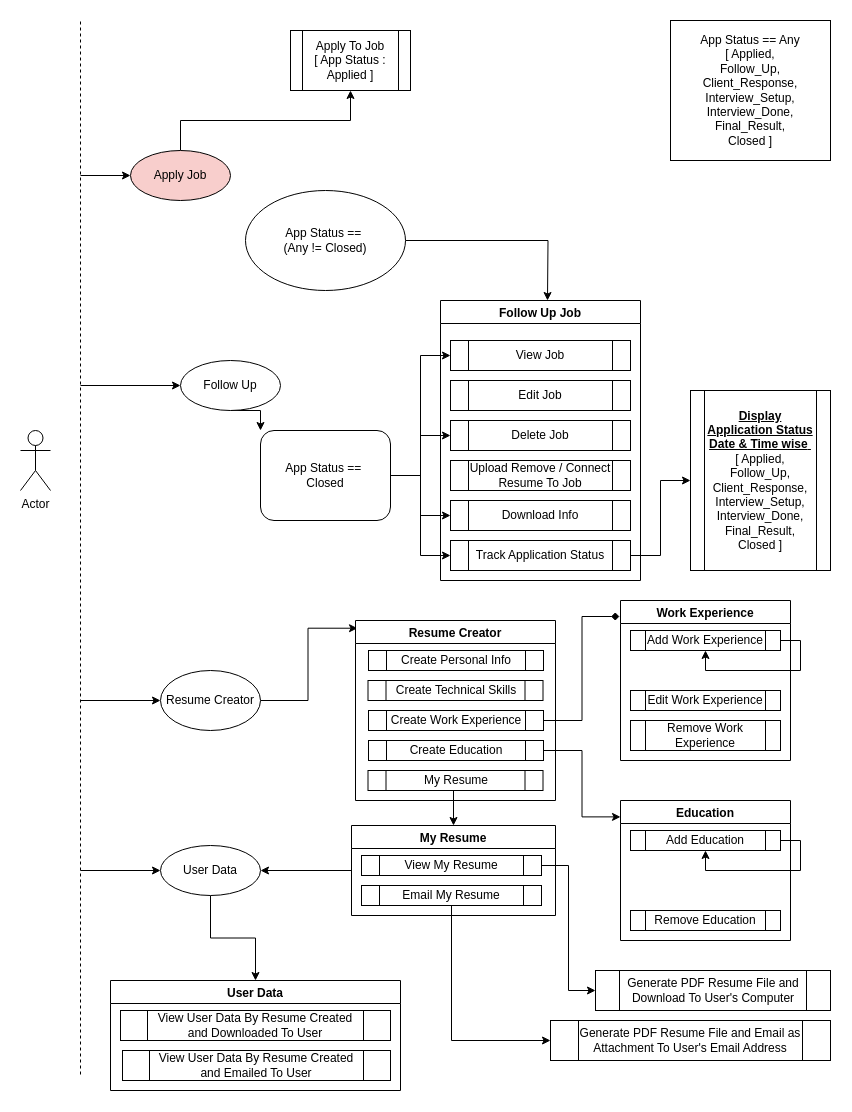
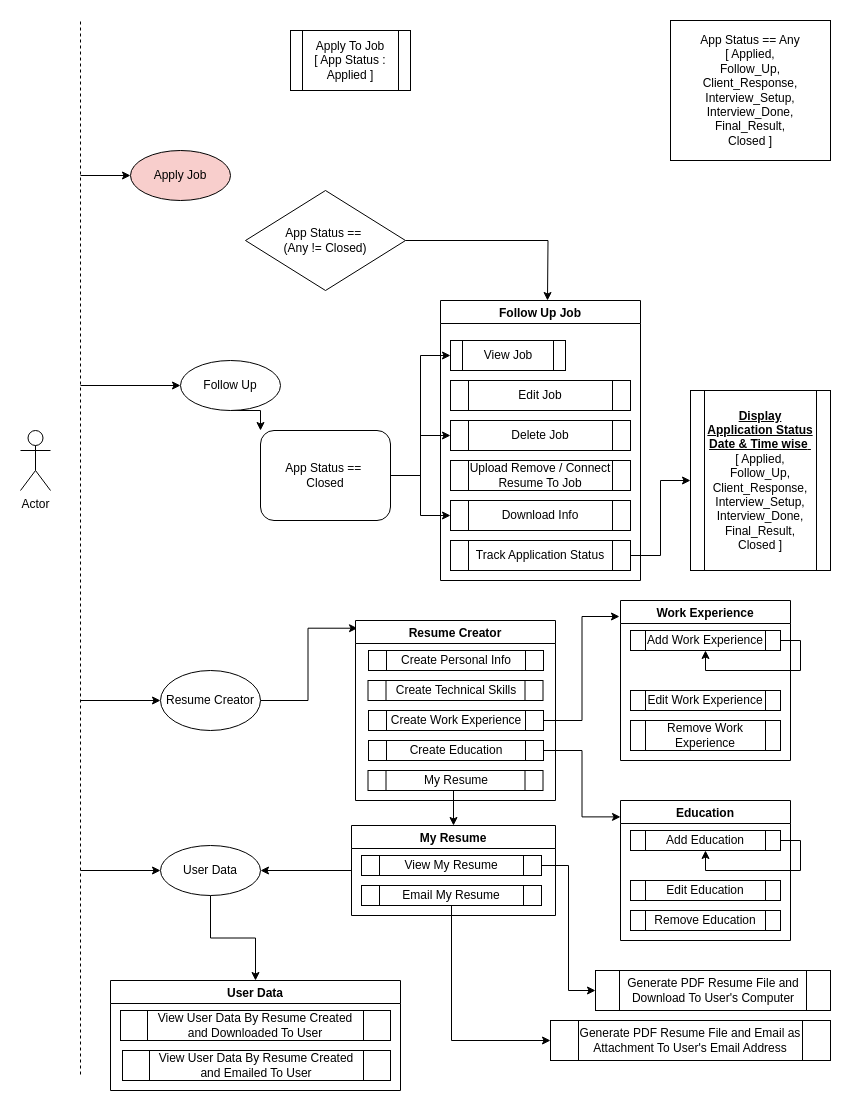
- <mxCell id="4" style="edgeStyle=orthogonalEdgeStyle;rounded=0;orthogonalLoop=1;jettySize=auto;html=1;exitX=0.5;exitY=0;exitDx=0;exitDy=0;" parent="1" source="5" target="12" edge="1"><mxGeometry relative="1" as="geometry" /></mxCell>
- <mxCell id="27" value="App Status ==&amp;nbsp;&lt;br&gt;(Any != Closed)" style="ellipse;whiteSpace=wrap;html=1;" parent="1" vertex="1"><mxGeometry x="245" y="190" width="160" height="100" as="geometry" /></mxCell>
+ <mxCell id="27" value="App Status ==&amp;nbsp;&lt;br&gt;(Any != Closed)" style="rhombus;whiteSpace=wrap;html=1;" parent="1" vertex="1"><mxGeometry x="245" y="190" width="160" height="100" as="geometry" /></mxCell>
- <mxCell id="14" value="View Job" style="shape=process;whiteSpace=wrap;html=1;backgroundOutline=1;" parent="13" vertex="1"><mxGeometry x="10" y="40" width="180" height="30" as="geometry" /></mxCell>
+ <mxCell id="14" value="View Job" style="shape=process;whiteSpace=wrap;html=1;backgroundOutline=1;" parent="13" vertex="1"><mxGeometry x="10" y="40" width="115" height="30" as="geometry" /></mxCell>
- <mxCell id="24" style="edgeStyle=orthogonalEdgeStyle;rounded=0;orthogonalLoop=1;jettySize=auto;html=1;exitX=1;exitY=0.5;exitDx=0;exitDy=0;entryX=0;entryY=0.5;entryDx=0;entryDy=0;" parent="1" source="25" target="19" edge="1"><mxGeometry relative="1" as="geometry" /></mxCell>
- <mxCell id="46" style="edgeStyle=orthogonalEdgeStyle;rounded=0;orthogonalLoop=1;jettySize=auto;html=1;exitX=1;exitY=0.5;exitDx=0;exitDy=0;entryX=-0.006;entryY=0.1;entryDx=0;entryDy=0;entryPerimeter=0;endArrow=diamond;" parent="1" source="33" target="36" edge="1"><mxGeometry relative="1" as="geometry" /></mxCell>
+ <mxCell id="46" style="edgeStyle=orthogonalEdgeStyle;rounded=0;orthogonalLoop=1;jettySize=auto;html=1;exitX=1;exitY=0.5;exitDx=0;exitDy=0;entryX=-0.006;entryY=0.1;entryDx=0;entryDy=0;entryPerimeter=0;" parent="1" source="33" target="36" edge="1"><mxGeometry relative="1" as="geometry" /></mxCell>
+ <mxCell id="43" value="Edit Education" style="shape=process;whiteSpace=wrap;html=1;backgroundOutline=1;" parent="41" vertex="1"><mxGeometry x="10" y="80" width="150" height="20" as="geometry" /></mxCell>
